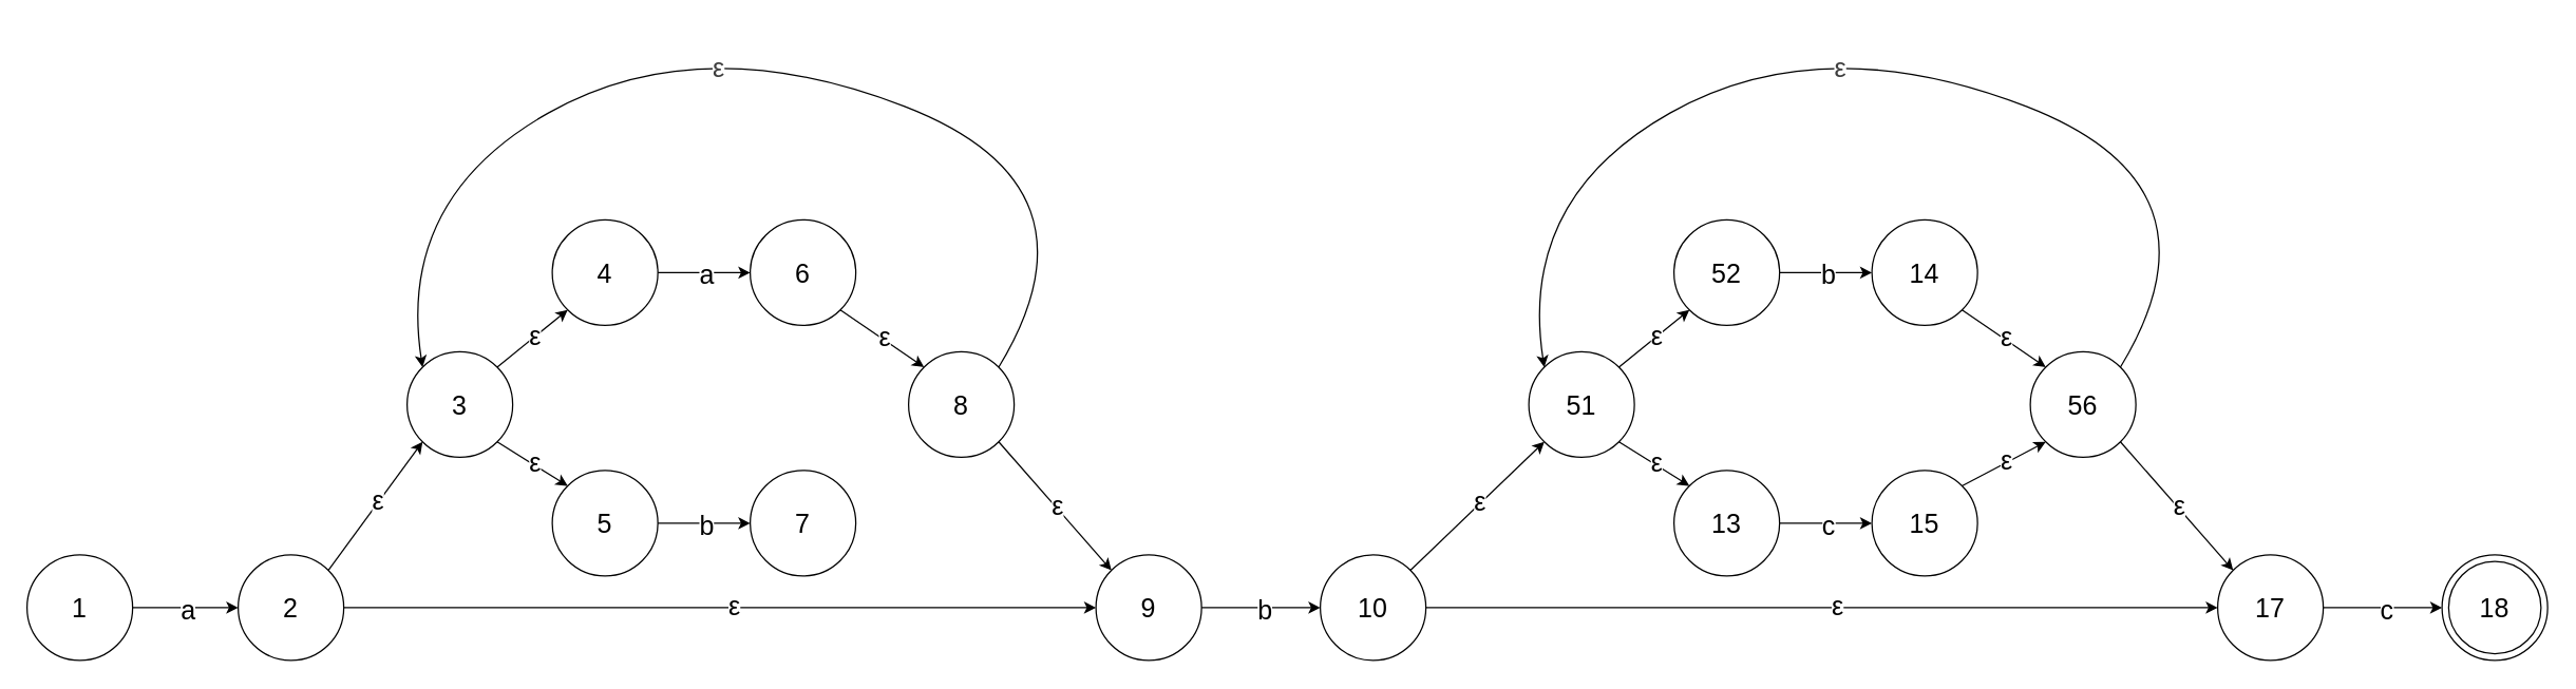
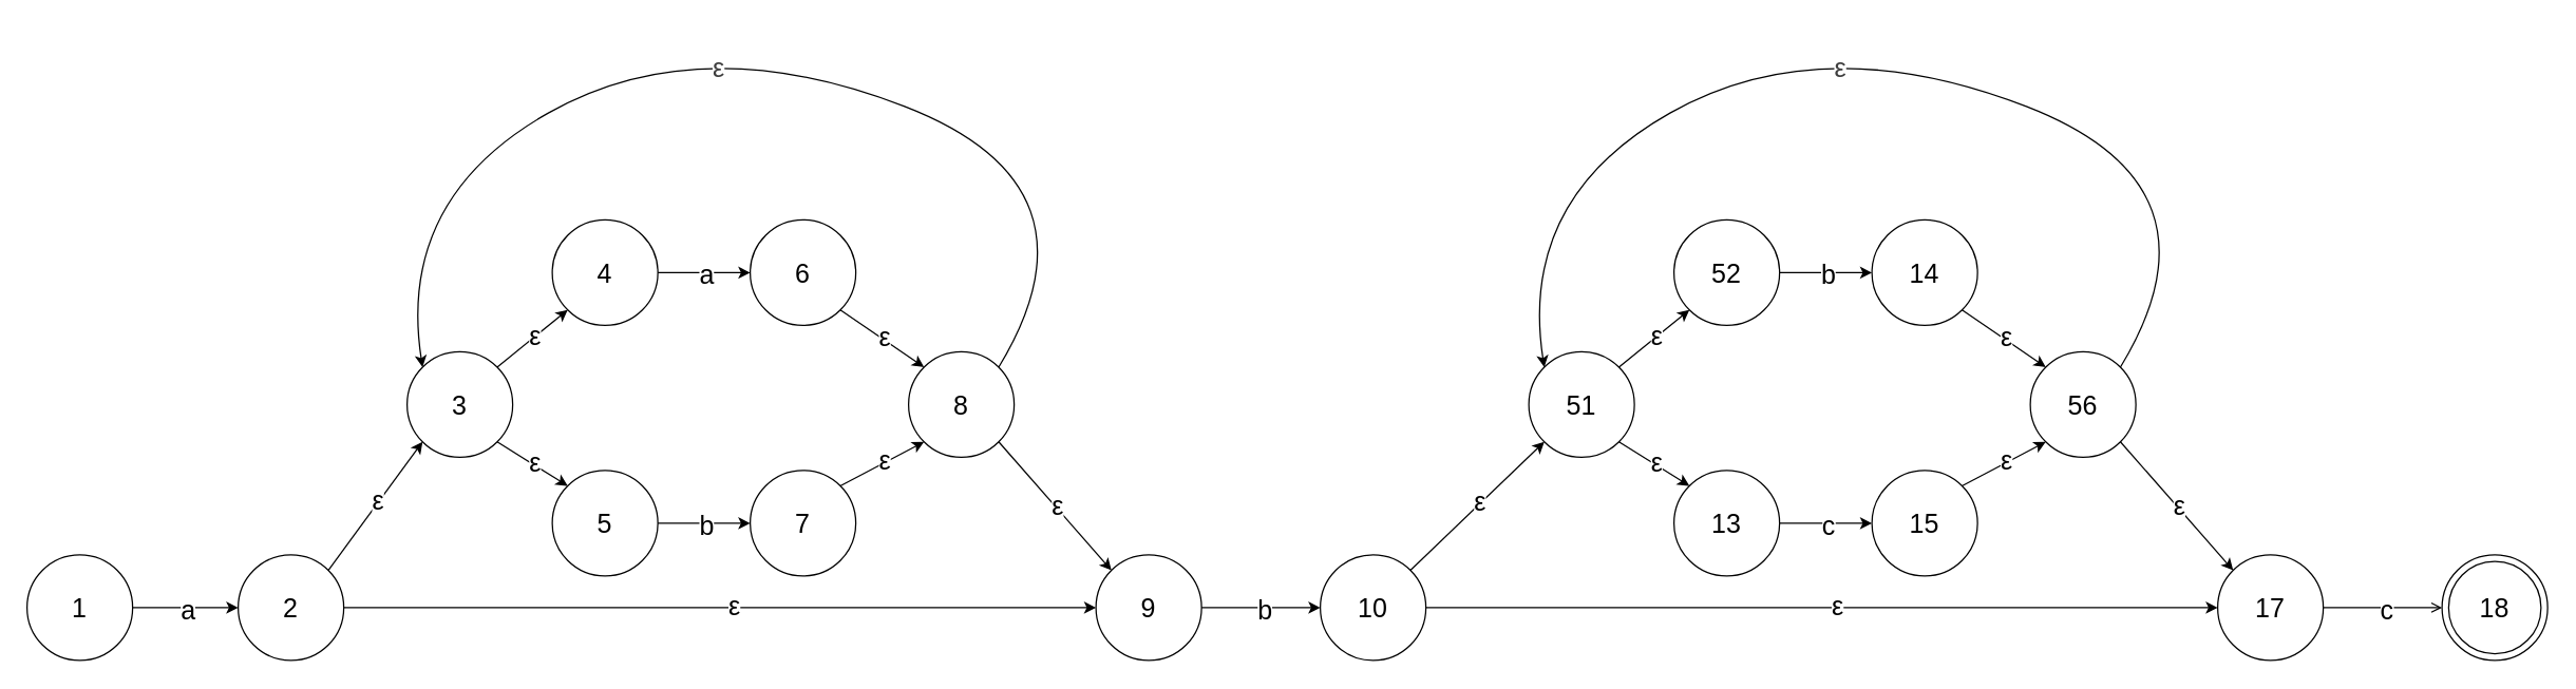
+ <mxCell id="32" style="edgeStyle=none;html=1;exitX=1;exitY=0;exitDx=0;exitDy=0;fontSize=16;entryX=0;entryY=1;entryDx=0;entryDy=0;" parent="1" source="23" target="29" edge="1"><mxGeometry relative="1" as="geometry"><mxPoint x="646" y="264" as="sourcePoint" /><mxPoint x="710" y="308" as="targetPoint" /></mxGeometry></mxCell>
+ <mxCell id="33" value="&lt;font&gt;ε&lt;/font&gt;" style="edgeLabel;html=1;align=center;verticalAlign=middle;resizable=0;points=[];fontSize=20;" parent="32" vertex="1" connectable="0"><mxGeometry x="0.035" relative="1" as="geometry"><mxPoint y="-3" as="offset" /></mxGeometry></mxCell>
- <mxCell id="79" style="edgeStyle=none;html=1;fontSize=16;entryX=0;entryY=0.5;entryDx=0;entryDy=0;exitX=1;exitY=0.5;exitDx=0;exitDy=0;" parent="1" source="71" target="77" edge="1"><mxGeometry relative="1" as="geometry"><mxPoint x="1790" y="480" as="sourcePoint" /><mxPoint x="1840" y="459.67" as="targetPoint" /></mxGeometry></mxCell>
+ <mxCell id="79" style="edgeStyle=none;html=1;fontSize=16;entryX=0;entryY=0.5;entryDx=0;entryDy=0;exitX=1;exitY=0.5;exitDx=0;exitDy=0;endArrow=open;" parent="1" source="71" target="77" edge="1"><mxGeometry relative="1" as="geometry"><mxPoint x="1790" y="480" as="sourcePoint" /><mxPoint x="1840" y="459.67" as="targetPoint" /></mxGeometry></mxCell>
